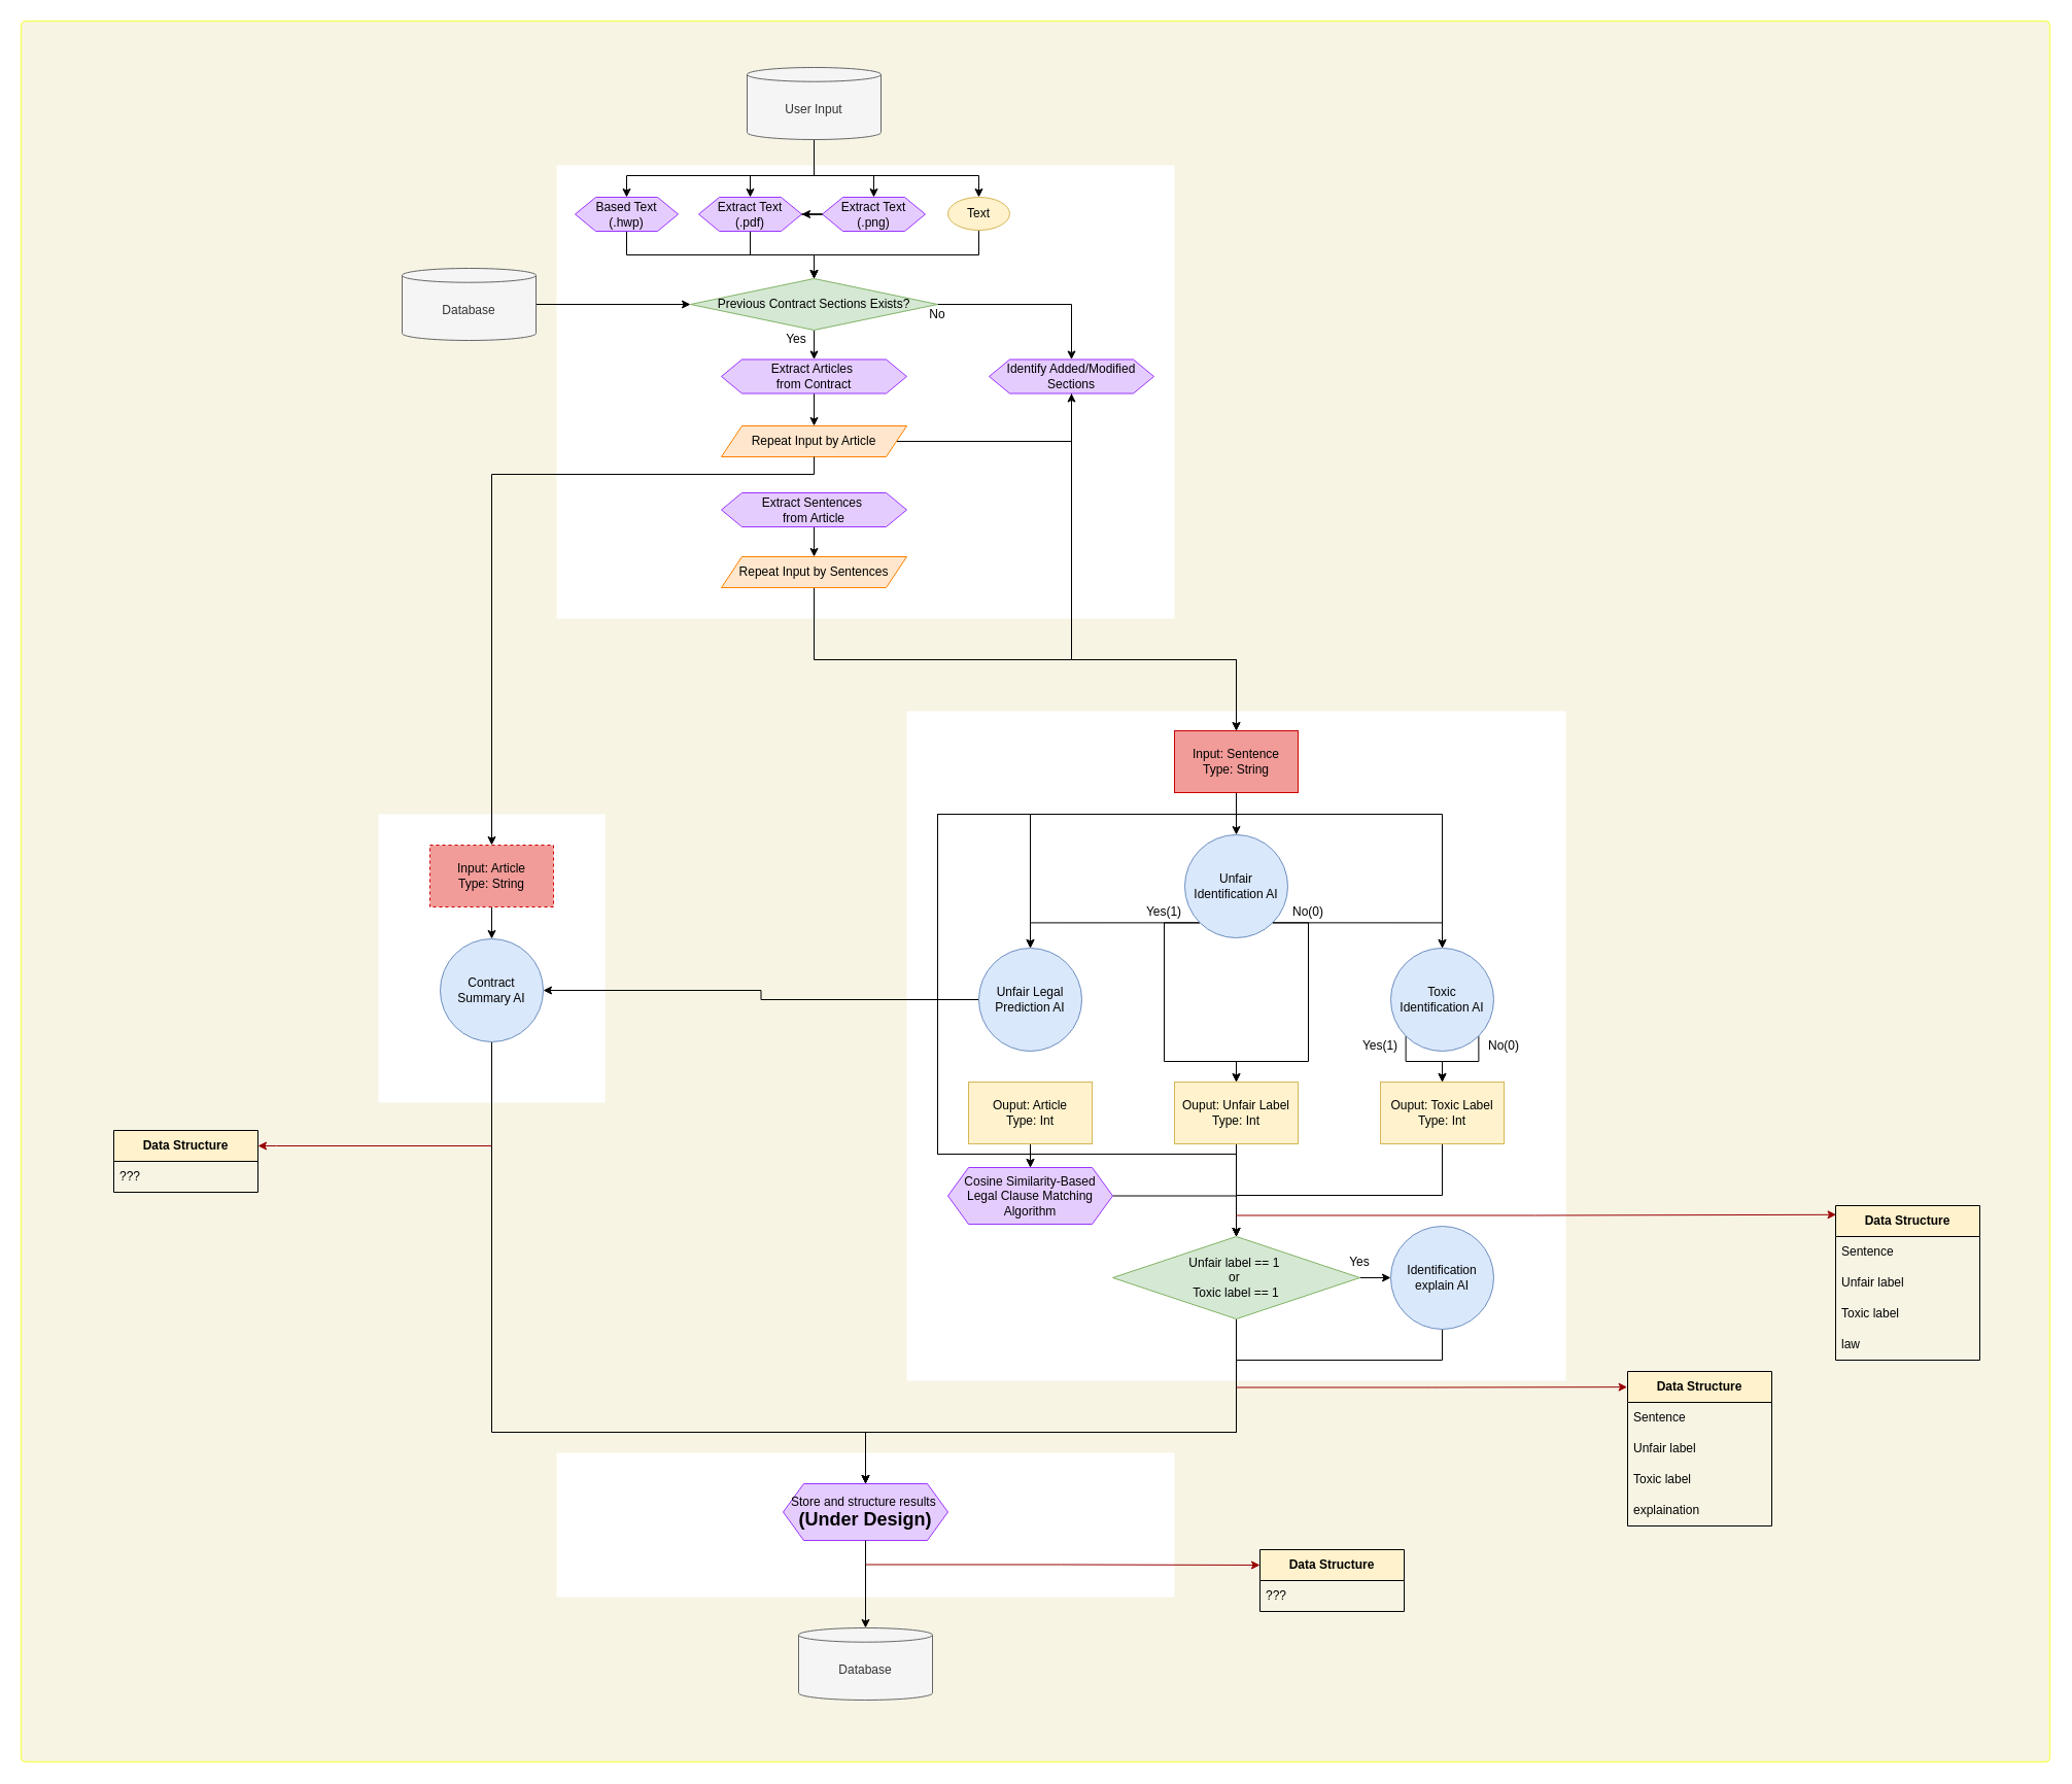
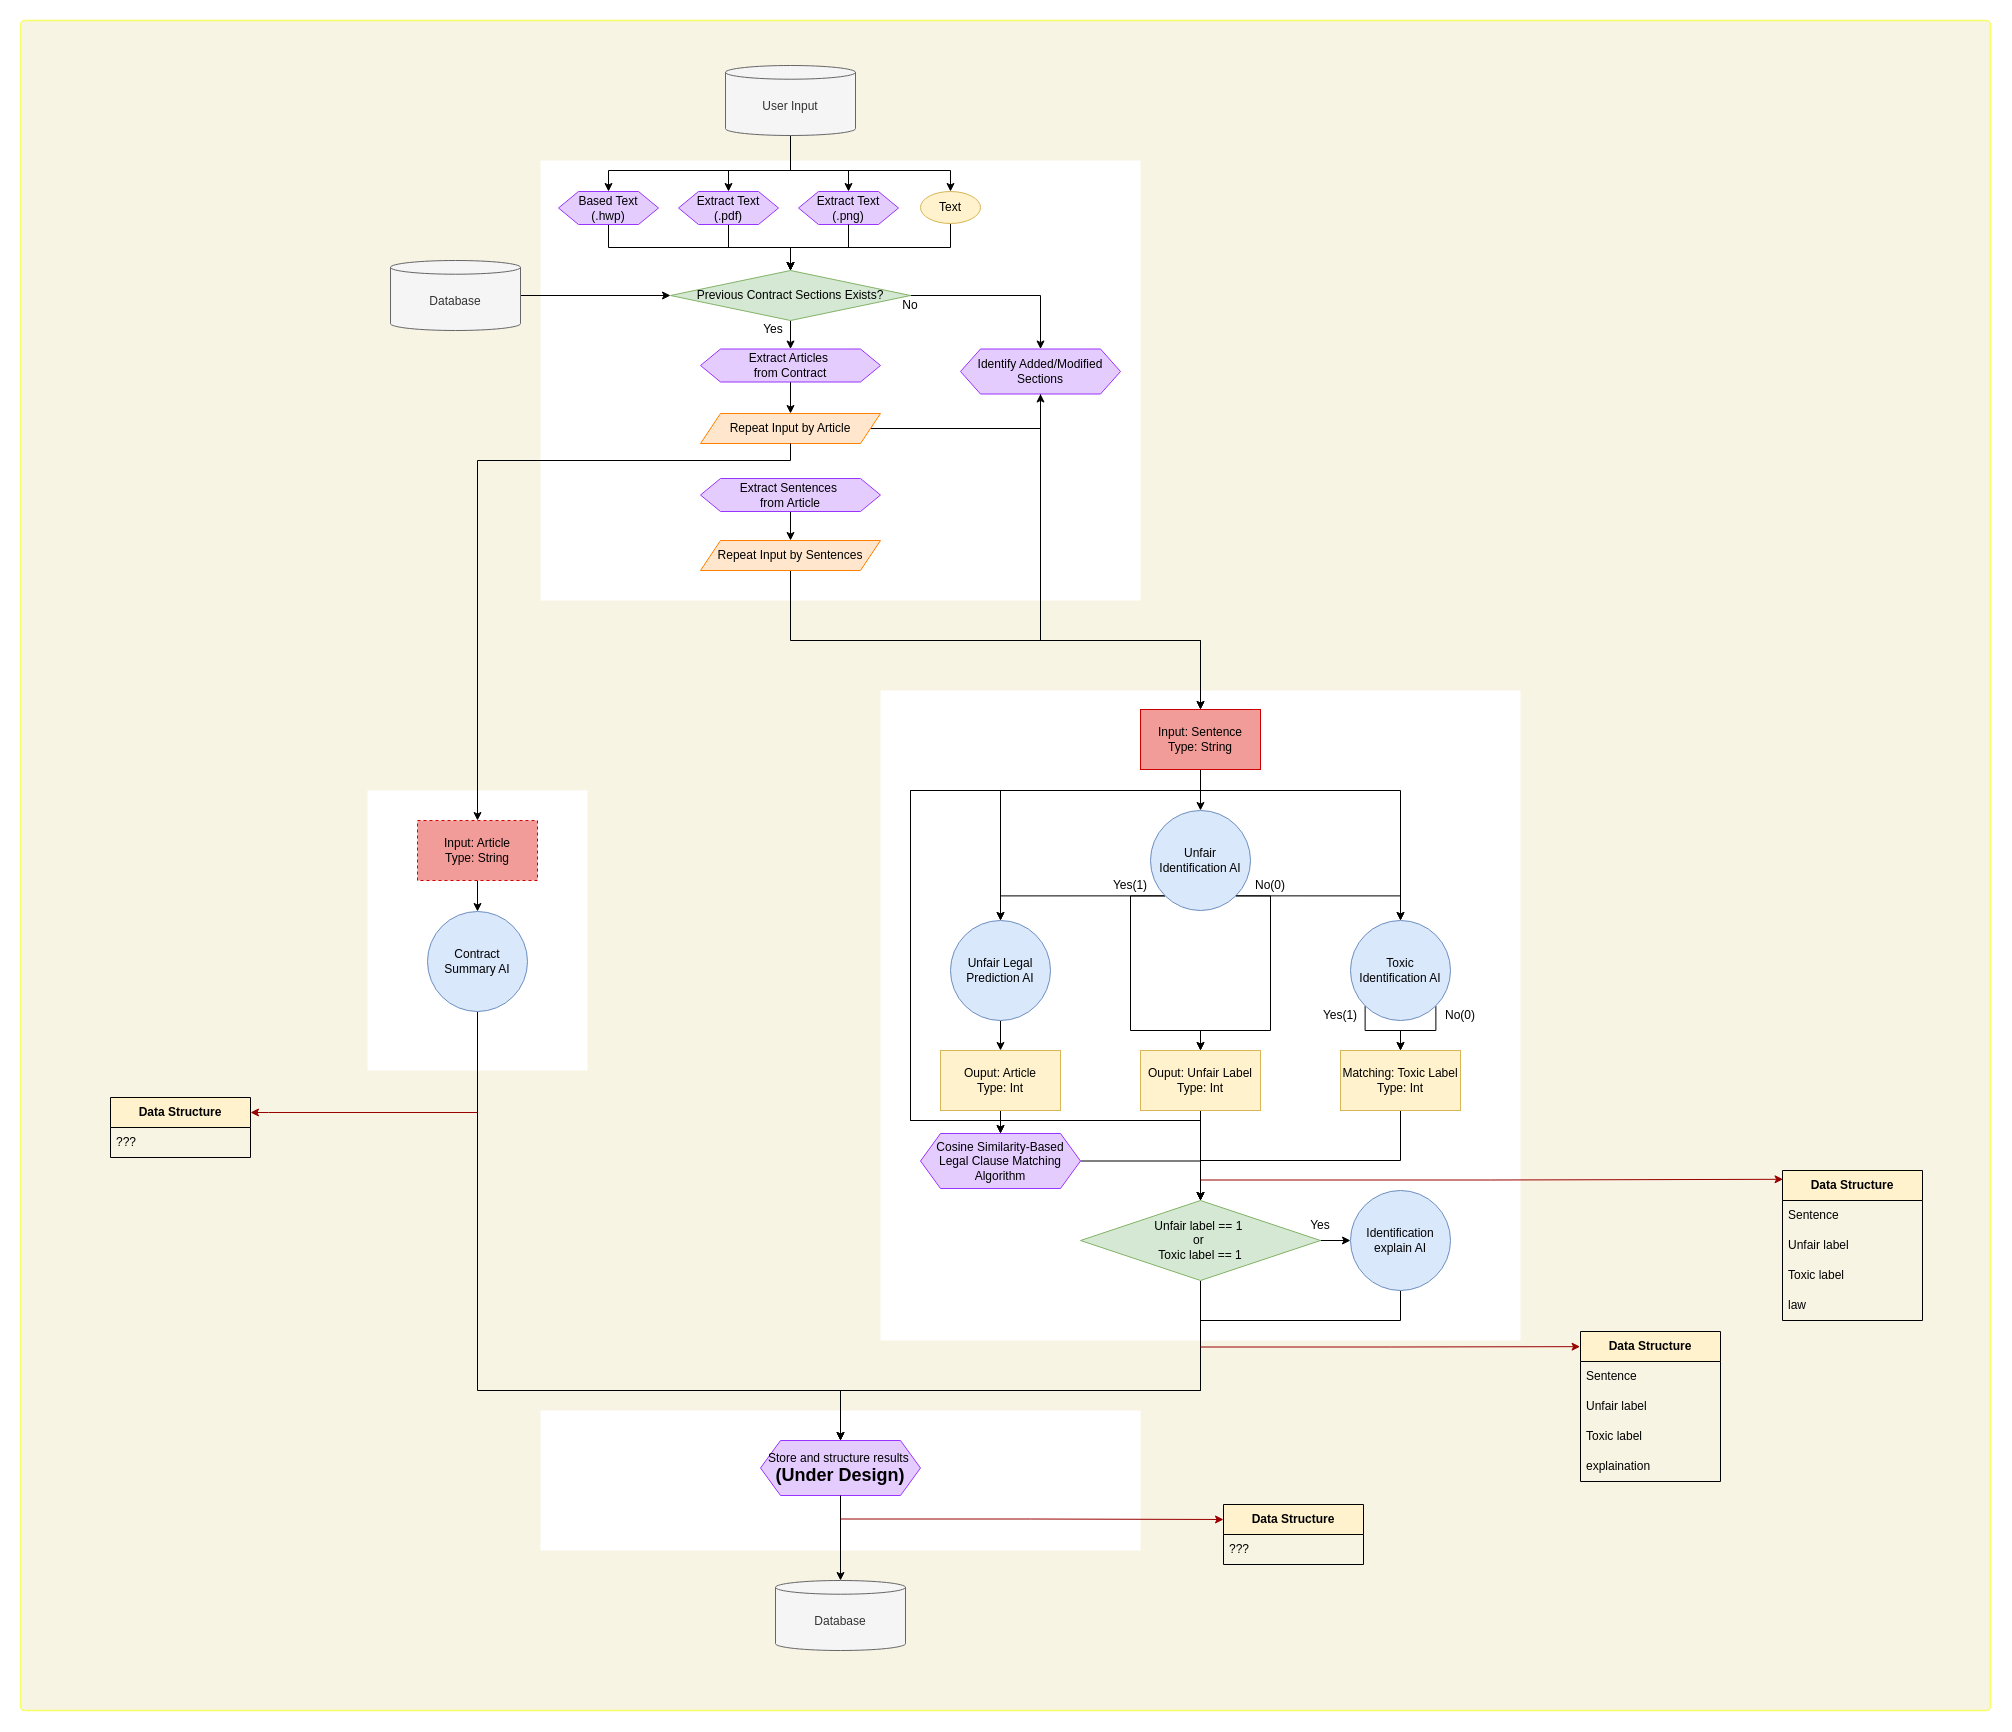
- <mxCell id="76" style="edgeStyle=orthogonalEdgeStyle;rounded=0;orthogonalLoop=1;jettySize=auto;html=1;" parent="1" source="75" target="74" edge="1"><mxGeometry relative="1" as="geometry" /></mxCell>
+ <mxCell id="76" style="edgeStyle=orthogonalEdgeStyle;rounded=0;orthogonalLoop=1;jettySize=auto;html=1;entryX=0.5;entryY=0;entryDx=0;entryDy=0;" parent="1" source="75" target="66" edge="1"><mxGeometry relative="1" as="geometry" /></mxCell>
- <mxCell id="61" value="Identify Added/Modified Sections" style="shape=hexagon;perimeter=hexagonPerimeter2;whiteSpace=wrap;html=1;fixedSize=1;fillColor=#E5CCFF;strokeColor=#9933FF;" parent="1" vertex="1"><mxGeometry x="960" y="348.5" width="160" height="33" as="geometry" /></mxCell>
+ <mxCell id="61" value="Identify Added/Modified Sections" style="shape=hexagon;perimeter=hexagonPerimeter2;whiteSpace=wrap;html=1;fixedSize=1;fillColor=#E5CCFF;strokeColor=#9933FF;" parent="1" vertex="1"><mxGeometry x="960" y="348.5" width="160" height="45" as="geometry" /></mxCell>
- <mxCell id="14" style="edgeStyle=orthogonalEdgeStyle;rounded=0;orthogonalLoop=1;jettySize=auto;html=1;" parent="1" source="15" target="87" edge="1"><mxGeometry relative="1" as="geometry" /></mxCell>
+ <mxCell id="14" style="edgeStyle=orthogonalEdgeStyle;rounded=0;orthogonalLoop=1;jettySize=auto;html=1;" parent="1" source="15" target="26" edge="1"><mxGeometry relative="1" as="geometry" /></mxCell>
- <mxCell id="31" value="Ouput: Toxic Label&lt;div&gt;Type: Int&lt;/div&gt;" style="rounded=0;whiteSpace=wrap;html=1;fillColor=#fff2cc;strokeColor=#d6b656;" parent="1" vertex="1"><mxGeometry x="1340" y="1050" width="120" height="60" as="geometry" /></mxCell>
+ <mxCell id="31" value="Matching: Toxic Label&lt;div&gt;Type: Int&lt;/div&gt;" style="rounded=0;whiteSpace=wrap;html=1;fillColor=#fff2cc;strokeColor=#d6b656;" parent="1" vertex="1"><mxGeometry x="1340" y="1050" width="120" height="60" as="geometry" /></mxCell>
